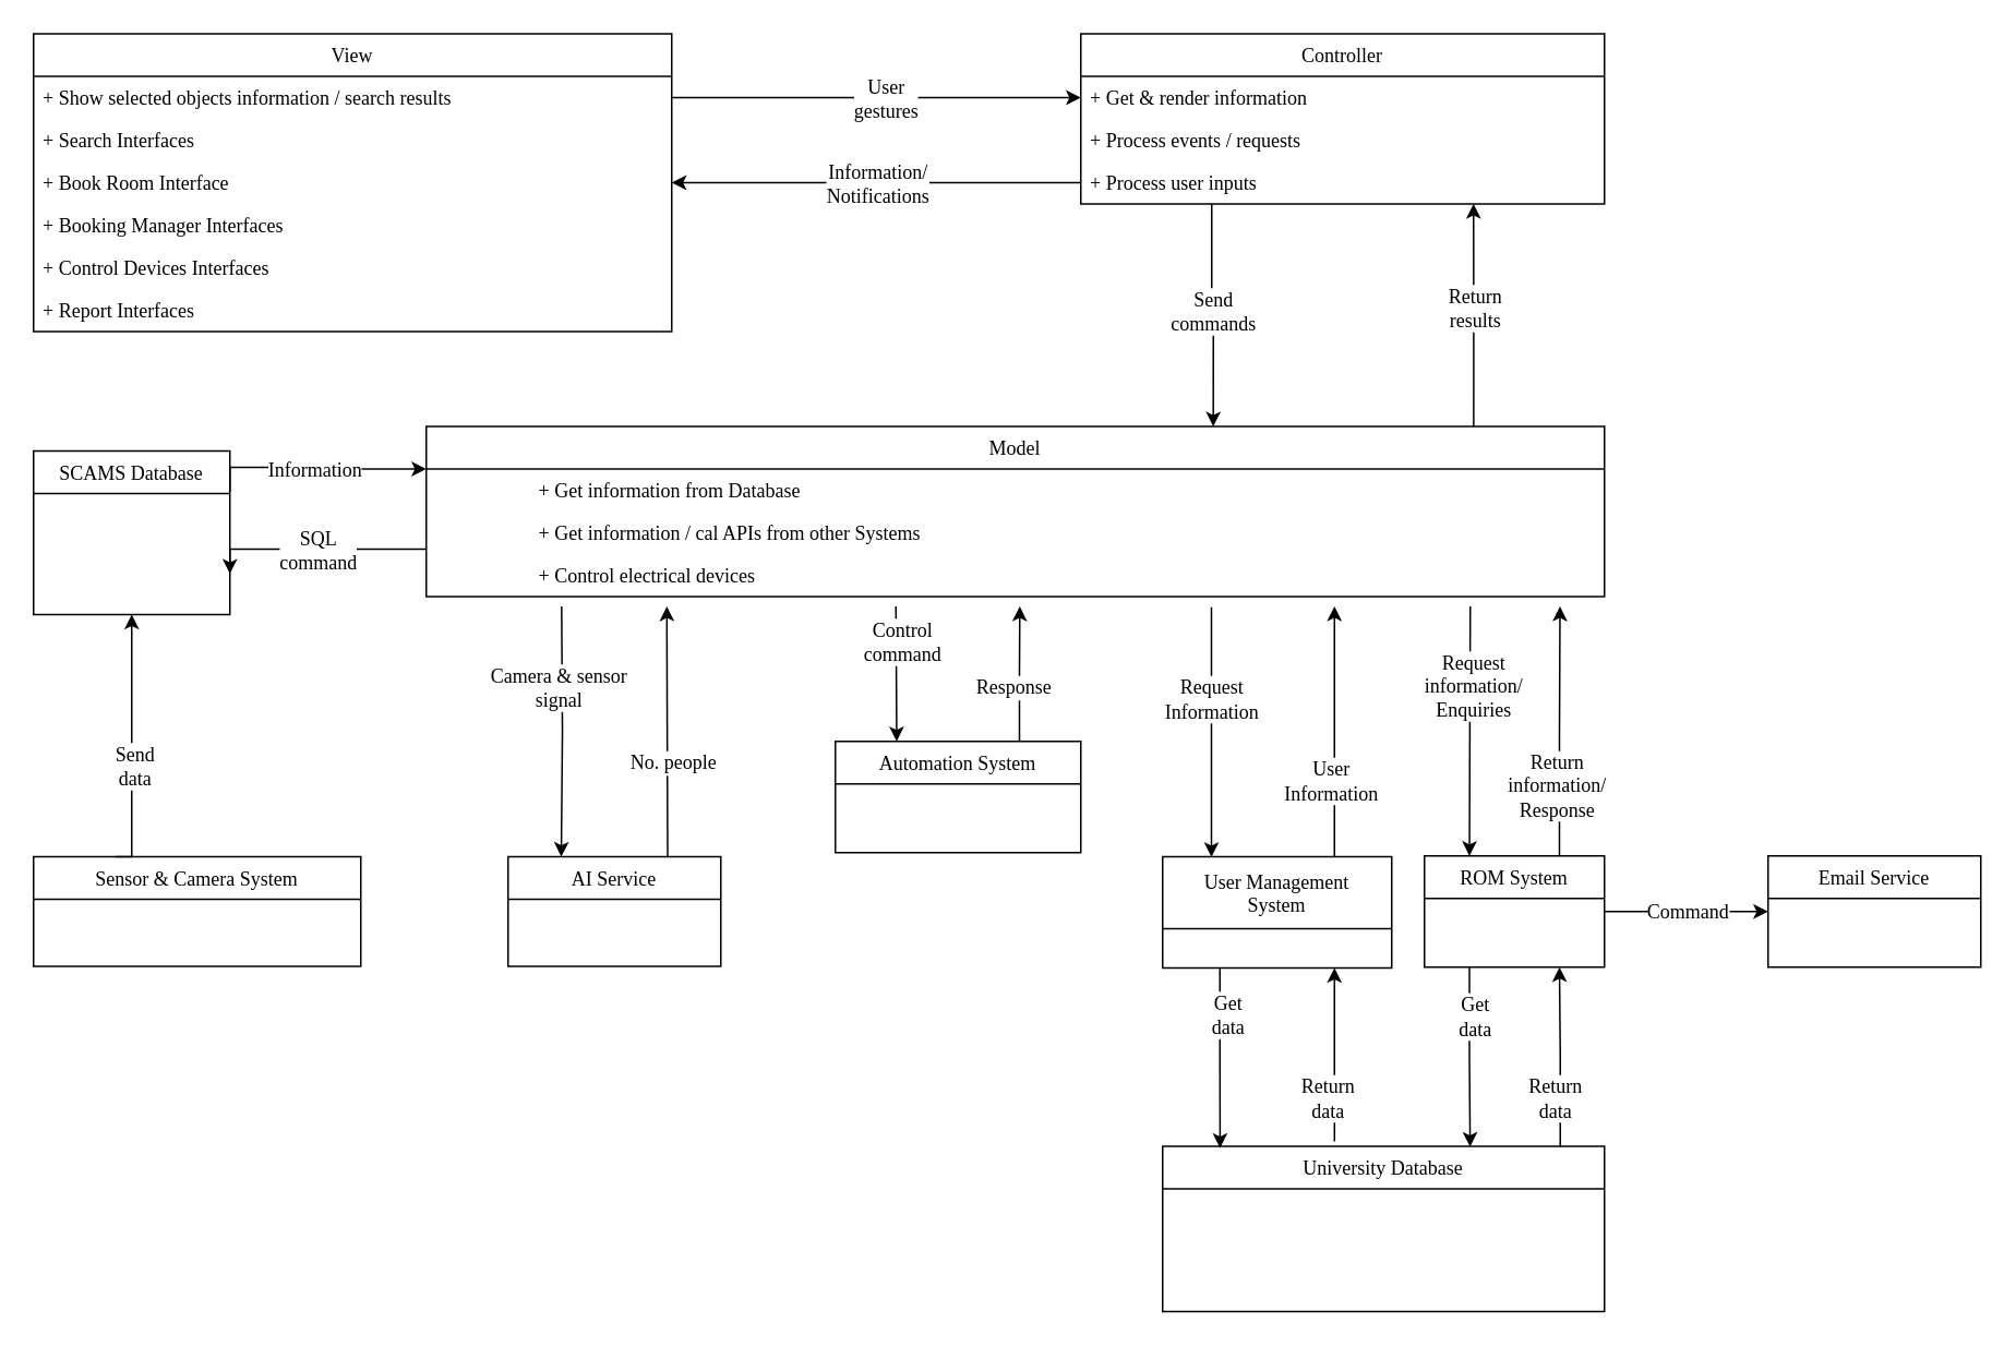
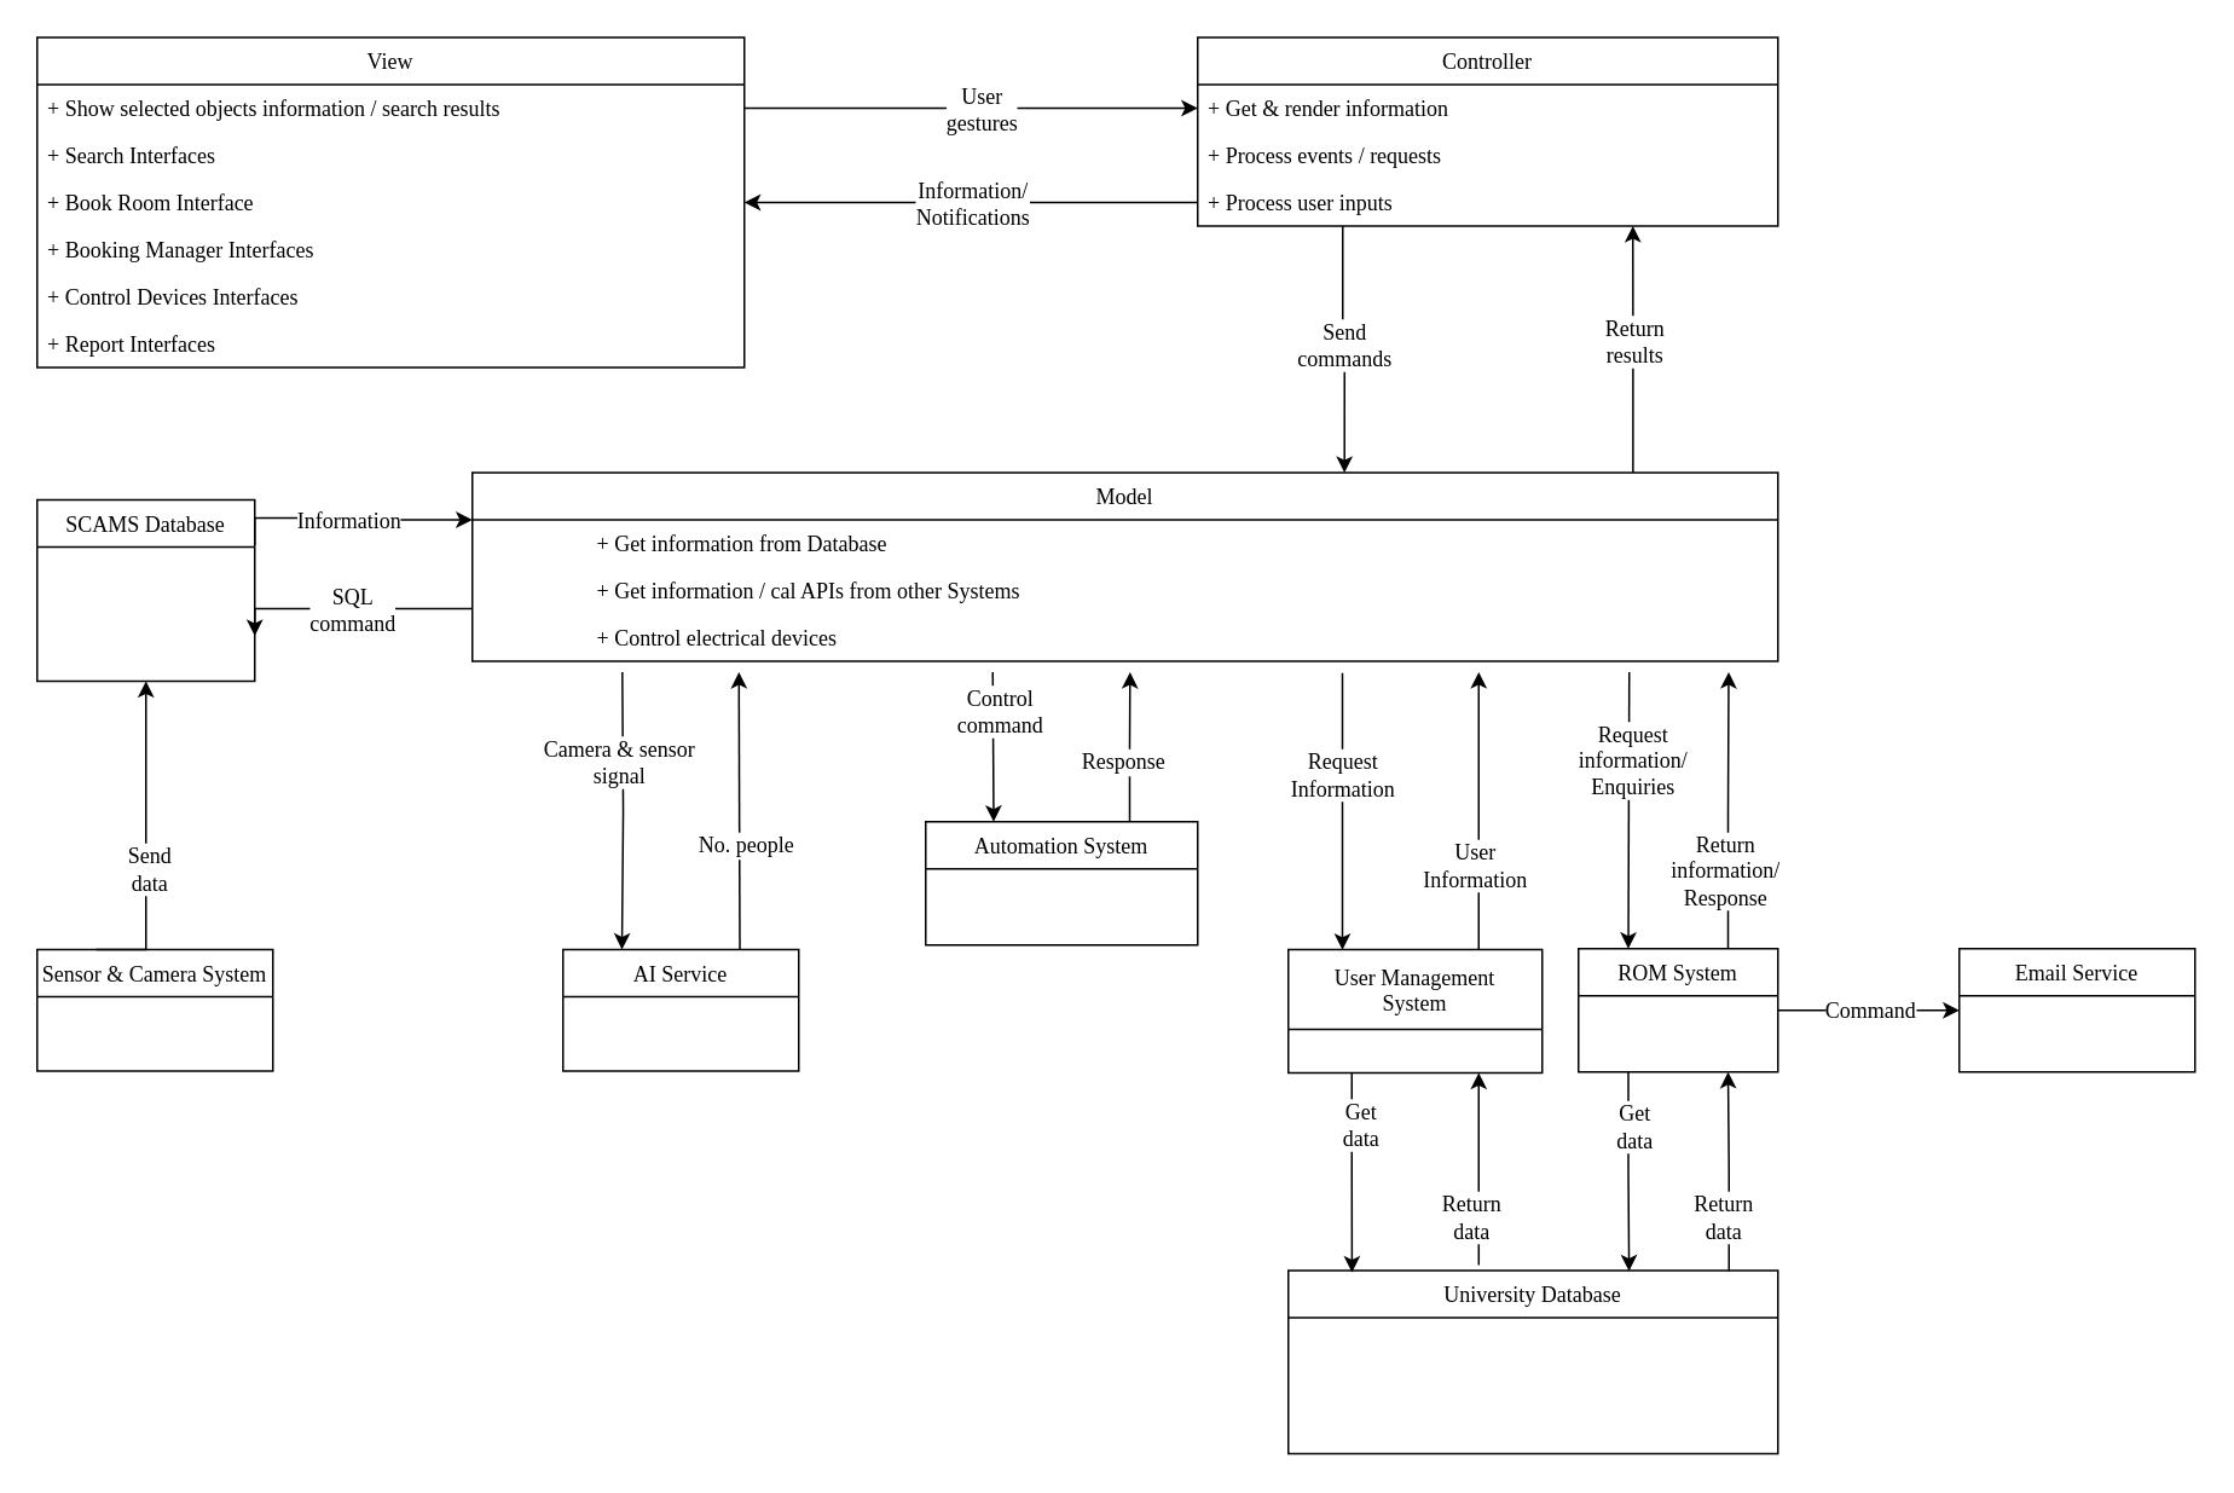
- <mxCell id="49" value="Sensor &amp; Camera System" style="swimlane;fontStyle=0;childLayout=stackLayout;horizontal=1;startSize=26;fillColor=none;horizontalStack=0;resizeParent=1;resizeParentMax=0;resizeLast=0;collapsible=1;marginBottom=0;fontFamily=Lucida Console;" vertex="1" parent="1"><mxGeometry x="20" y="523" width="200" height="67" as="geometry" /></mxCell>
+ <mxCell id="49" value="Sensor &amp; Camera System" style="swimlane;fontStyle=0;childLayout=stackLayout;horizontal=1;startSize=26;fillColor=none;horizontalStack=0;resizeParent=1;resizeParentMax=0;resizeLast=0;collapsible=1;marginBottom=0;fontFamily=Lucida Console;" vertex="1" parent="1"><mxGeometry x="20" y="523" width="130" height="67" as="geometry" /></mxCell>
